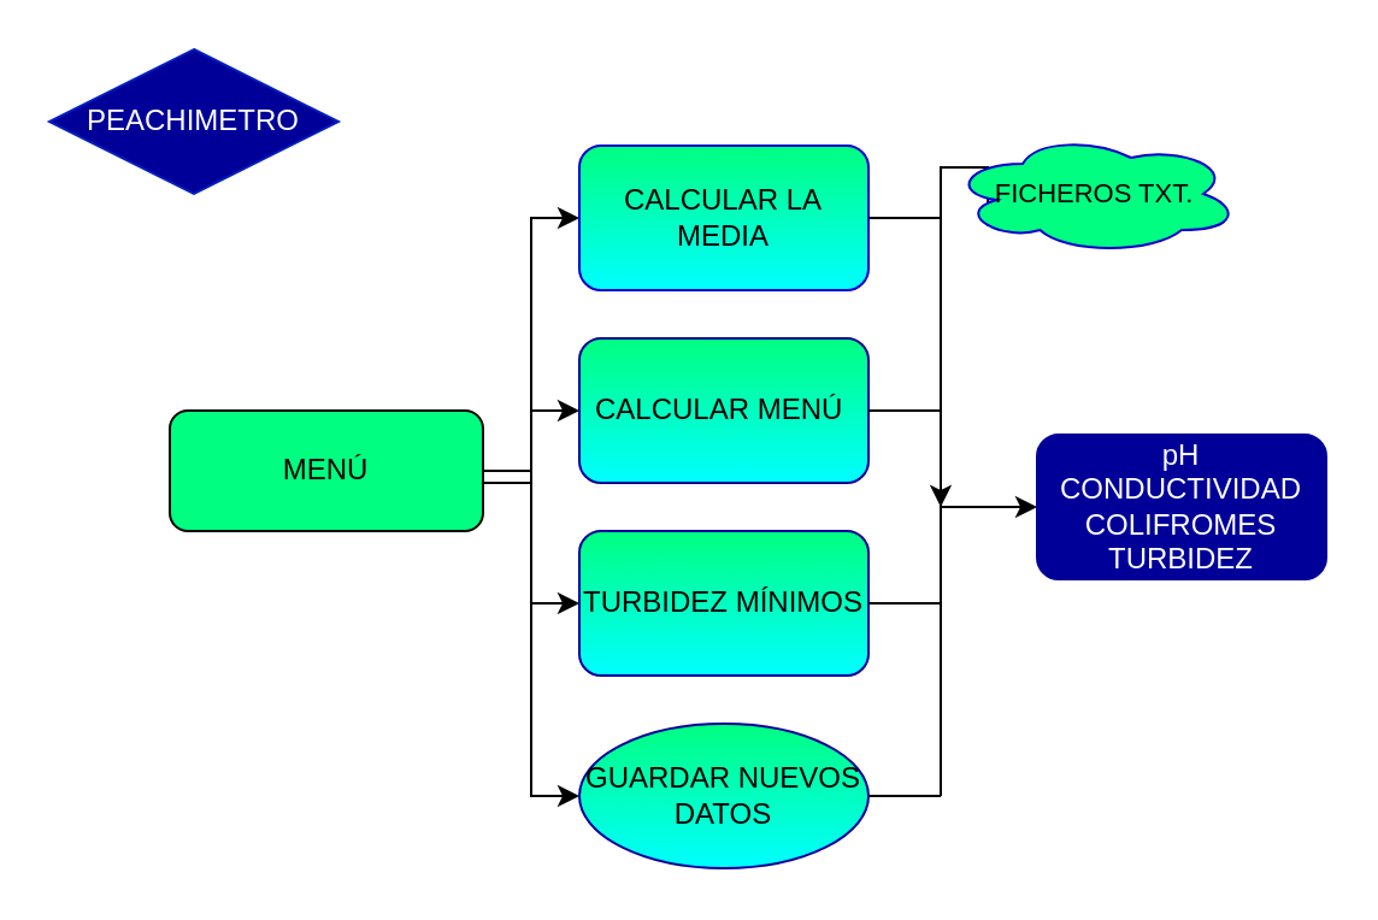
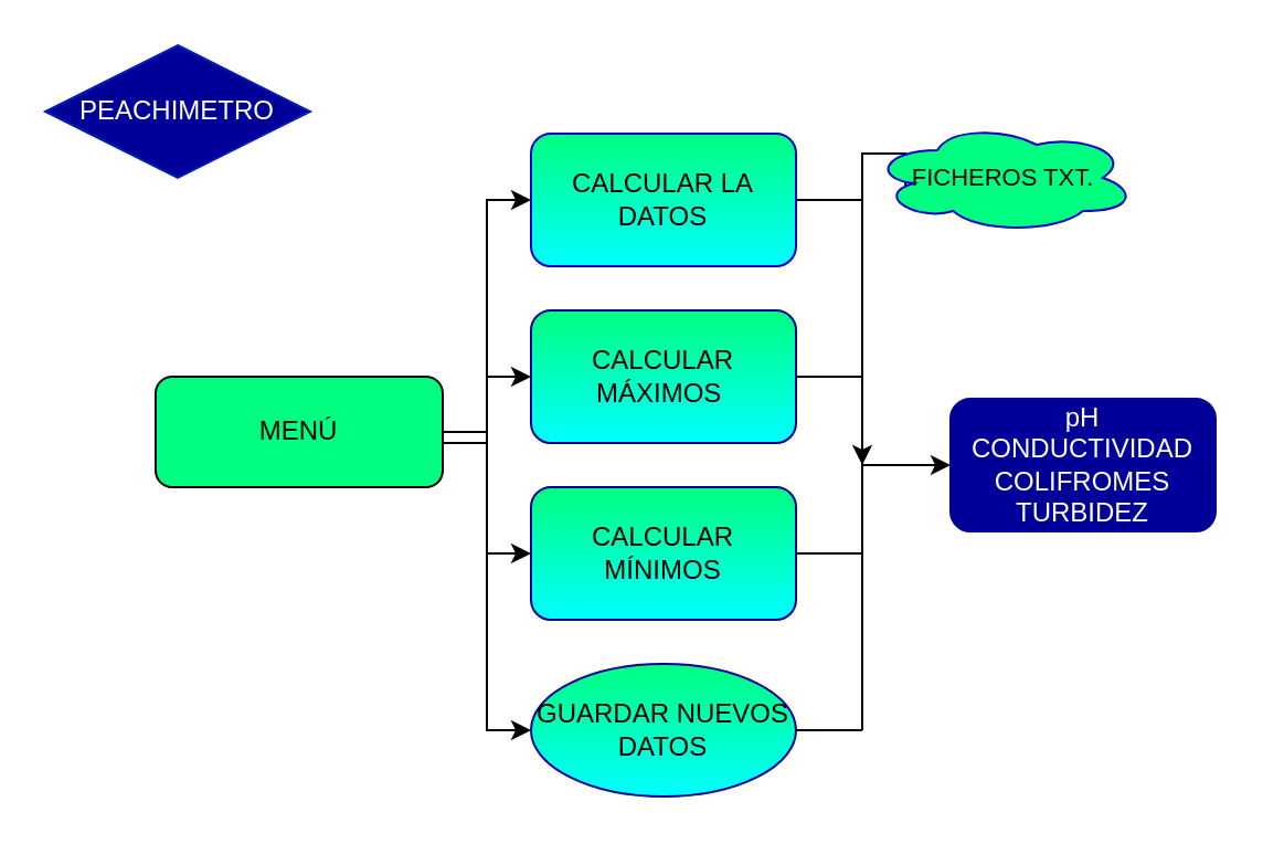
- <mxCell id="8" value="&lt;font color=&quot;#000000&quot;&gt;CALCULAR LA MEDIA&lt;/font&gt;" style="rounded=1;whiteSpace=wrap;html=1;fillColor=#00FF80;gradientColor=#00FFFF;strokeColor=#0000CC;" parent="1" vertex="1"><mxGeometry x="240" y="60" width="120" height="60" as="geometry" /></mxCell>
+ <mxCell id="8" value="&lt;font color=&quot;#000000&quot;&gt;CALCULAR LA DATOS&lt;/font&gt;" style="rounded=1;whiteSpace=wrap;html=1;fillColor=#00FF80;gradientColor=#00FFFF;strokeColor=#0000CC;" parent="1" vertex="1"><mxGeometry x="240" y="60" width="120" height="60" as="geometry" /></mxCell>
- <mxCell id="10" value="CALCULAR MENÚ&amp;nbsp;" style="rounded=1;whiteSpace=wrap;html=1;fillColor=#00FF80;gradientColor=#00FFFF;strokeColor=#000099;" parent="1" vertex="1"><mxGeometry x="240" y="140" width="120" height="60" as="geometry" /></mxCell>
+ <mxCell id="10" value="CALCULAR MÁXIMOS&amp;nbsp;" style="rounded=1;whiteSpace=wrap;html=1;fillColor=#00FF80;gradientColor=#00FFFF;strokeColor=#000099;" parent="1" vertex="1"><mxGeometry x="240" y="140" width="120" height="60" as="geometry" /></mxCell>
- <mxCell id="11" value="TURBIDEZ MÍNIMOS" style="rounded=1;whiteSpace=wrap;html=1;fillColor=#00FF80;gradientColor=#00FFFF;strokeColor=#000099;" parent="1" vertex="1"><mxGeometry x="240" y="220" width="120" height="60" as="geometry" /></mxCell>
+ <mxCell id="11" value="CALCULAR MÍNIMOS" style="rounded=1;whiteSpace=wrap;html=1;fillColor=#00FF80;gradientColor=#00FFFF;strokeColor=#000099;" parent="1" vertex="1"><mxGeometry x="240" y="220" width="120" height="60" as="geometry" /></mxCell>
